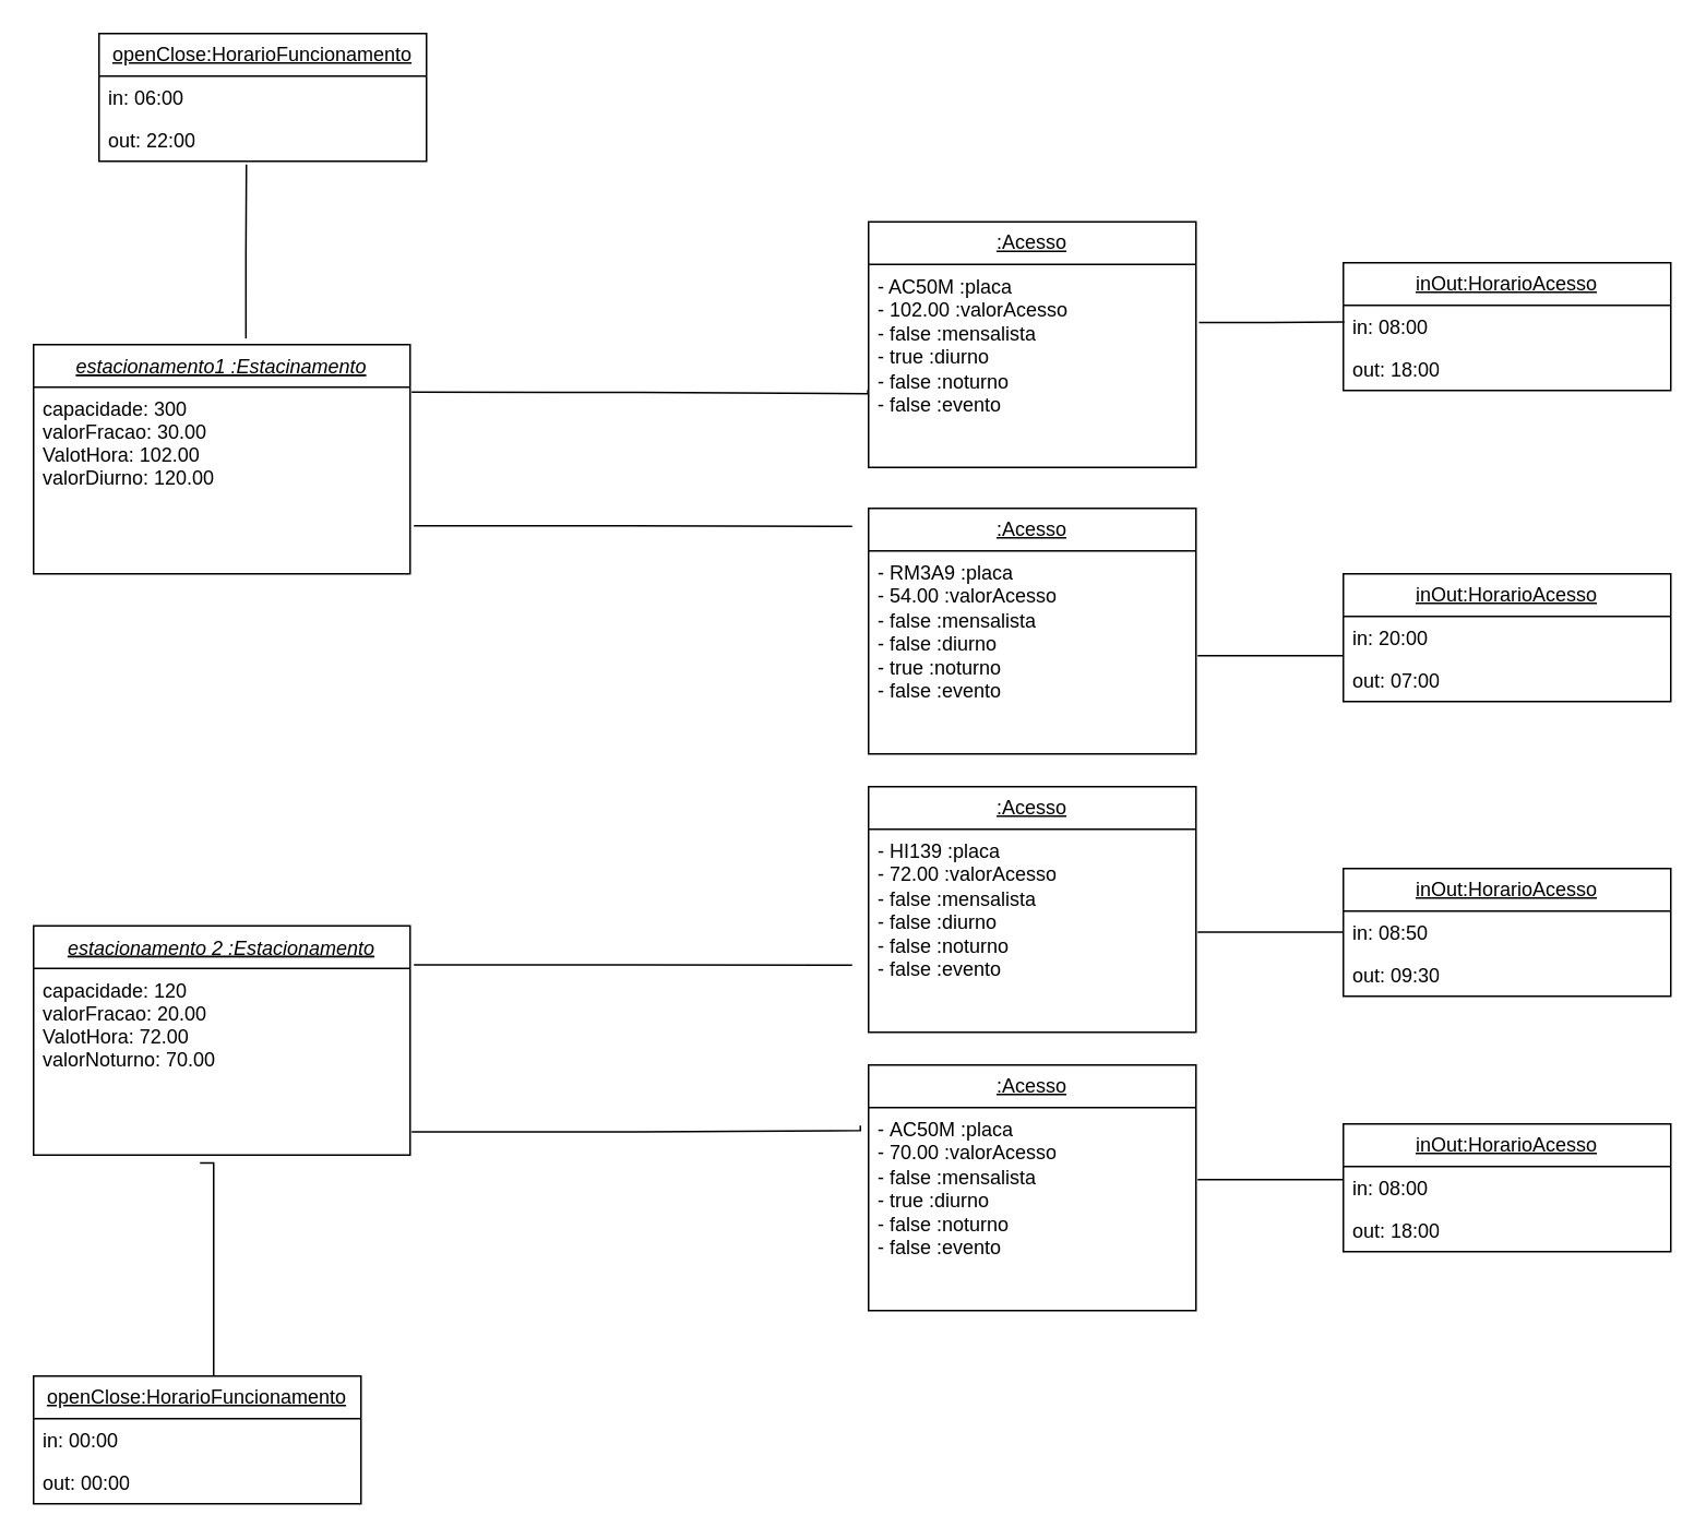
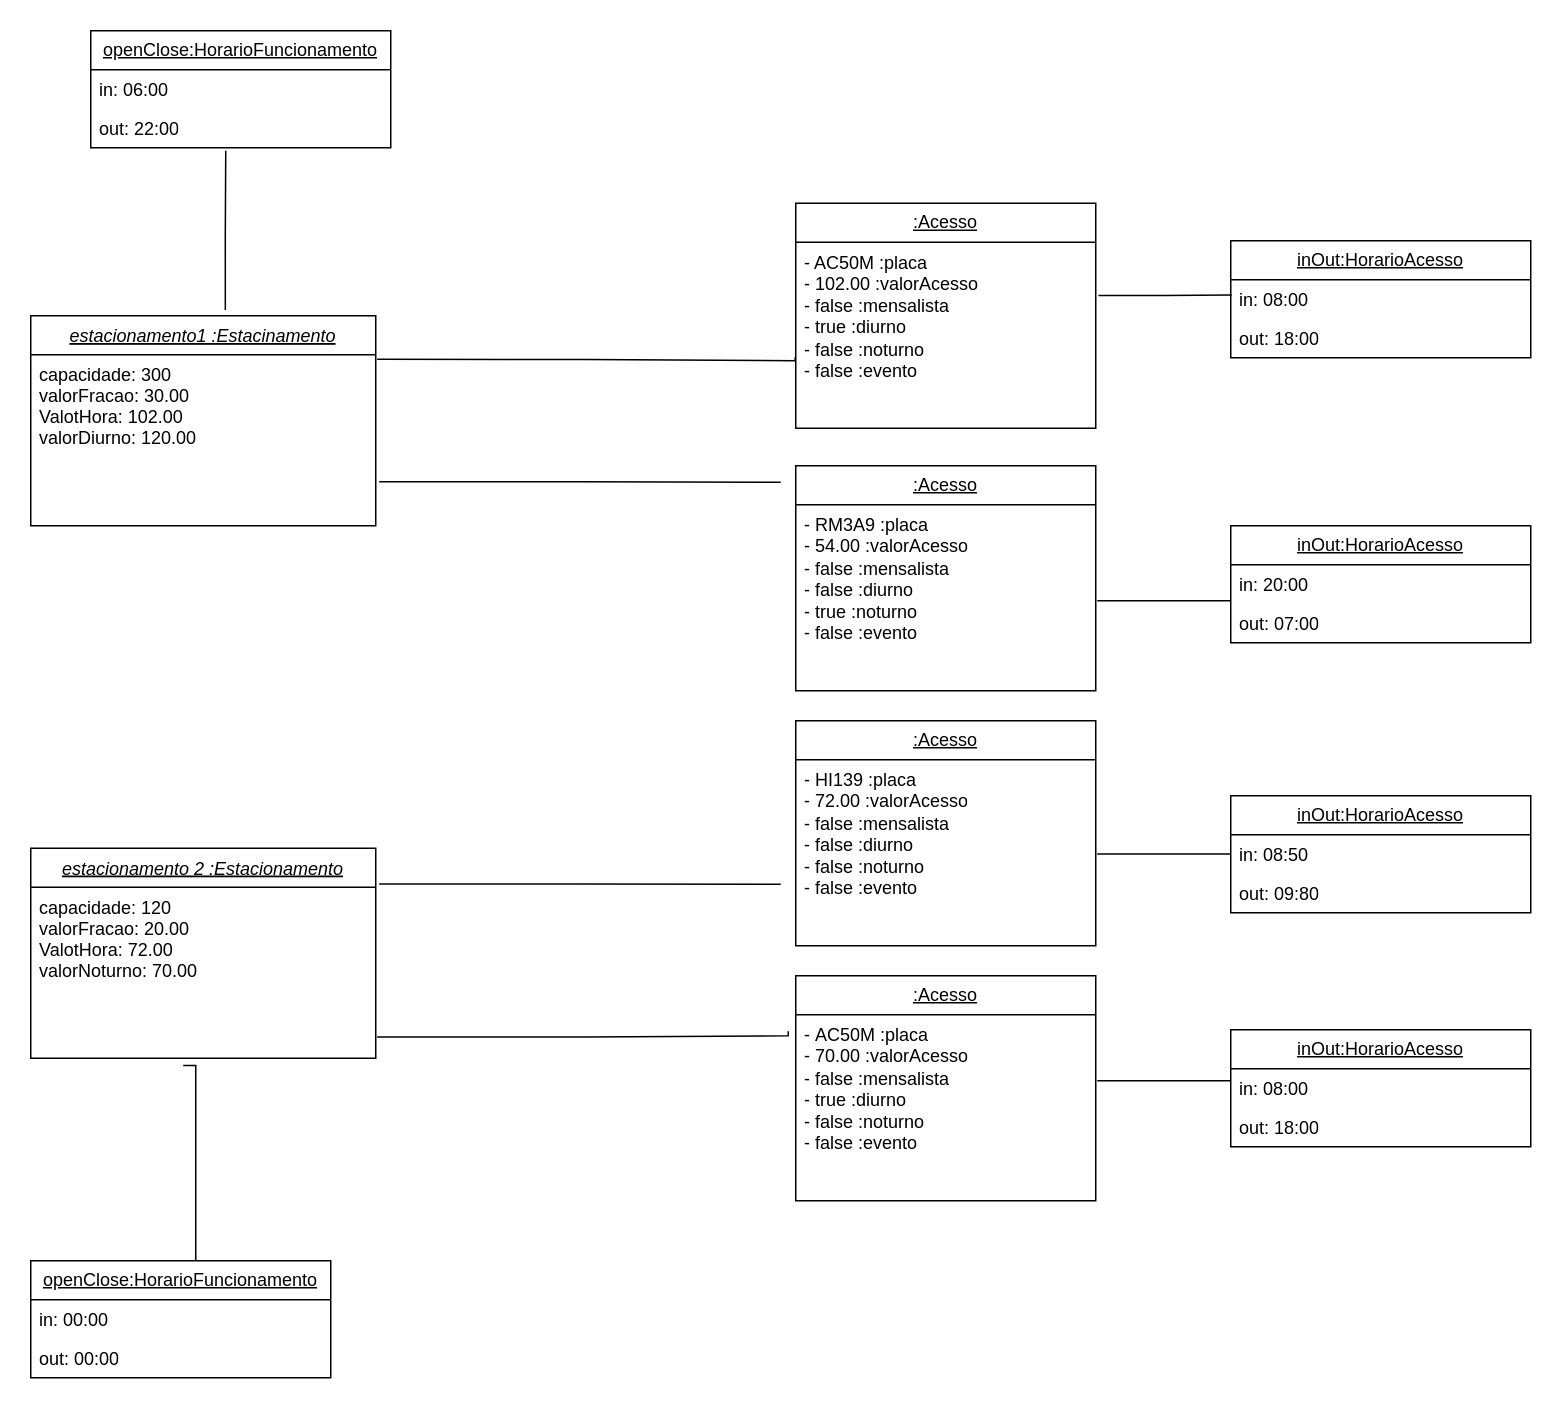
- <mxCell id="26" value="out: 09:30" style="text;strokeColor=none;fillColor=none;align=left;verticalAlign=top;spacingLeft=4;spacingRight=4;overflow=hidden;rotatable=0;points=[[0,0.5],[1,0.5]];portConstraint=eastwest;whiteSpace=wrap;html=1;" vertex="1" parent="24"><mxGeometry y="52" width="200" height="26" as="geometry" /></mxCell>
+ <mxCell id="26" value="out: 09:80" style="text;strokeColor=none;fillColor=none;align=left;verticalAlign=top;spacingLeft=4;spacingRight=4;overflow=hidden;rotatable=0;points=[[0,0.5],[1,0.5]];portConstraint=eastwest;whiteSpace=wrap;html=1;" vertex="1" parent="24"><mxGeometry y="52" width="200" height="26" as="geometry" /></mxCell>
